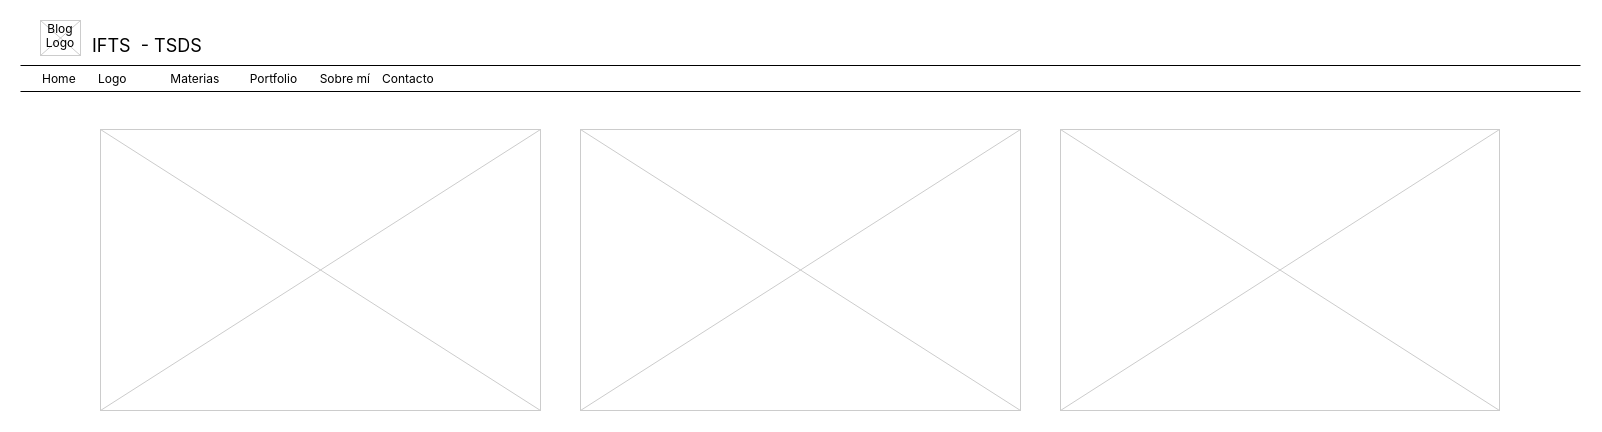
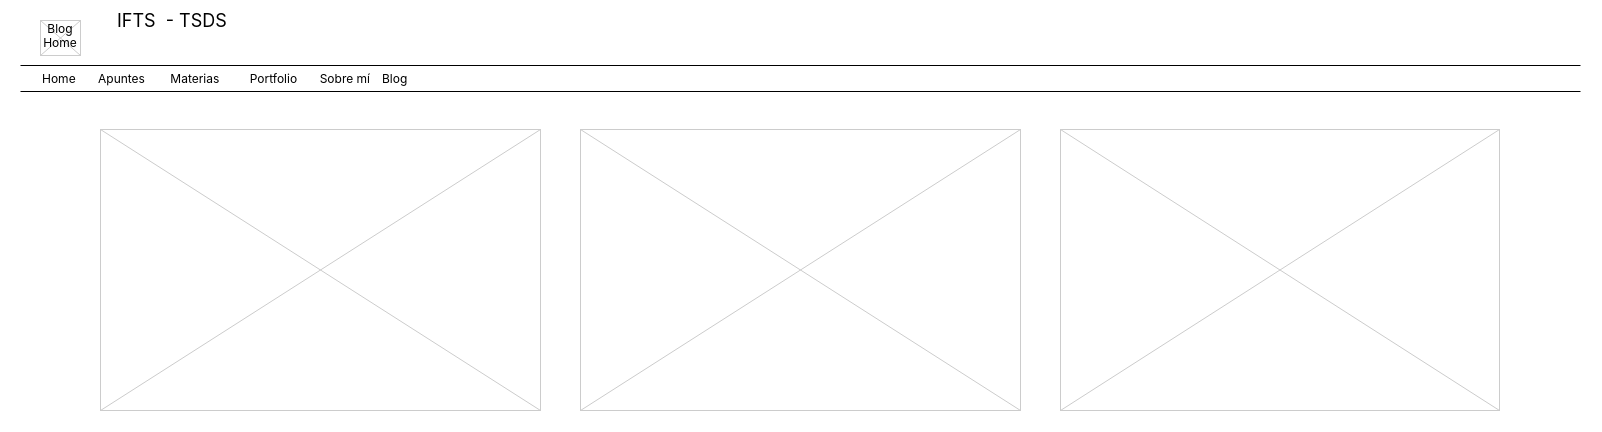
- <mxCell id="5" value="Blog &#10;Logo" style="text;spacingTop=-5;align=center;fontFamily=Inter;fontSource=https%3A%2F%2Ffonts.googleapis.com%2Fcss%3Ffamily%3DInter;" vertex="1" parent="1"><mxGeometry x="40" y="20" width="40" height="40" as="geometry" /></mxCell>
+ <mxCell id="5" value="Blog &#10;Home" style="text;spacingTop=-5;align=center;fontFamily=Inter;fontSource=https%3A%2F%2Ffonts.googleapis.com%2Fcss%3Ffamily%3DInter;" vertex="1" parent="1"><mxGeometry x="40" y="20" width="40" height="40" as="geometry" /></mxCell>
- <mxCell id="2" value="IFTS  - TSDS " style="text;spacingTop=-5;fontSize=18;fontStyle=0;fontFamily=Inter;fontSource=https%3A%2F%2Ffonts.googleapis.com%2Fcss%3Ffamily%3DInter;" vertex="1" parent="1"><mxGeometry x="90" y="33" width="230" height="20" as="geometry" /></mxCell>
+ <mxCell id="2" value="IFTS  - TSDS " style="text;spacingTop=-5;fontSize=18;fontStyle=0;fontFamily=Inter;fontSource=https%3A%2F%2Ffonts.googleapis.com%2Fcss%3Ffamily%3DInter;" vertex="1" parent="1"><mxGeometry x="115" y="8" width="230" height="20" as="geometry" /></mxCell>
- <mxCell id="14" value="Logo" style="text;spacingTop=-5;fontFamily=Inter;fontSource=https%3A%2F%2Ffonts.googleapis.com%2Fcss%3Ffamily%3DInter;" vertex="1" parent="11"><mxGeometry x="56" width="48.054" height="20" as="geometry" /></mxCell>
+ <mxCell id="14" value="Apuntes" style="text;spacingTop=-5;fontFamily=Inter;fontSource=https%3A%2F%2Ffonts.googleapis.com%2Fcss%3Ffamily%3DInter;" vertex="1" parent="11"><mxGeometry x="56" width="48.054" height="20" as="geometry" /></mxCell>
- <mxCell id="15" value="Contacto" style="text;spacingTop=-5;fontFamily=Inter;fontSource=https%3A%2F%2Ffonts.googleapis.com%2Fcss%3Ffamily%3DInter;" vertex="1" parent="7"><mxGeometry x="340.003" width="74" height="20" as="geometry" /></mxCell>
+ <mxCell id="15" value="Blog" style="text;spacingTop=-5;fontFamily=Inter;fontSource=https%3A%2F%2Ffonts.googleapis.com%2Fcss%3Ffamily%3DInter;" vertex="1" parent="7"><mxGeometry x="340.003" width="74" height="20" as="geometry" /></mxCell>
